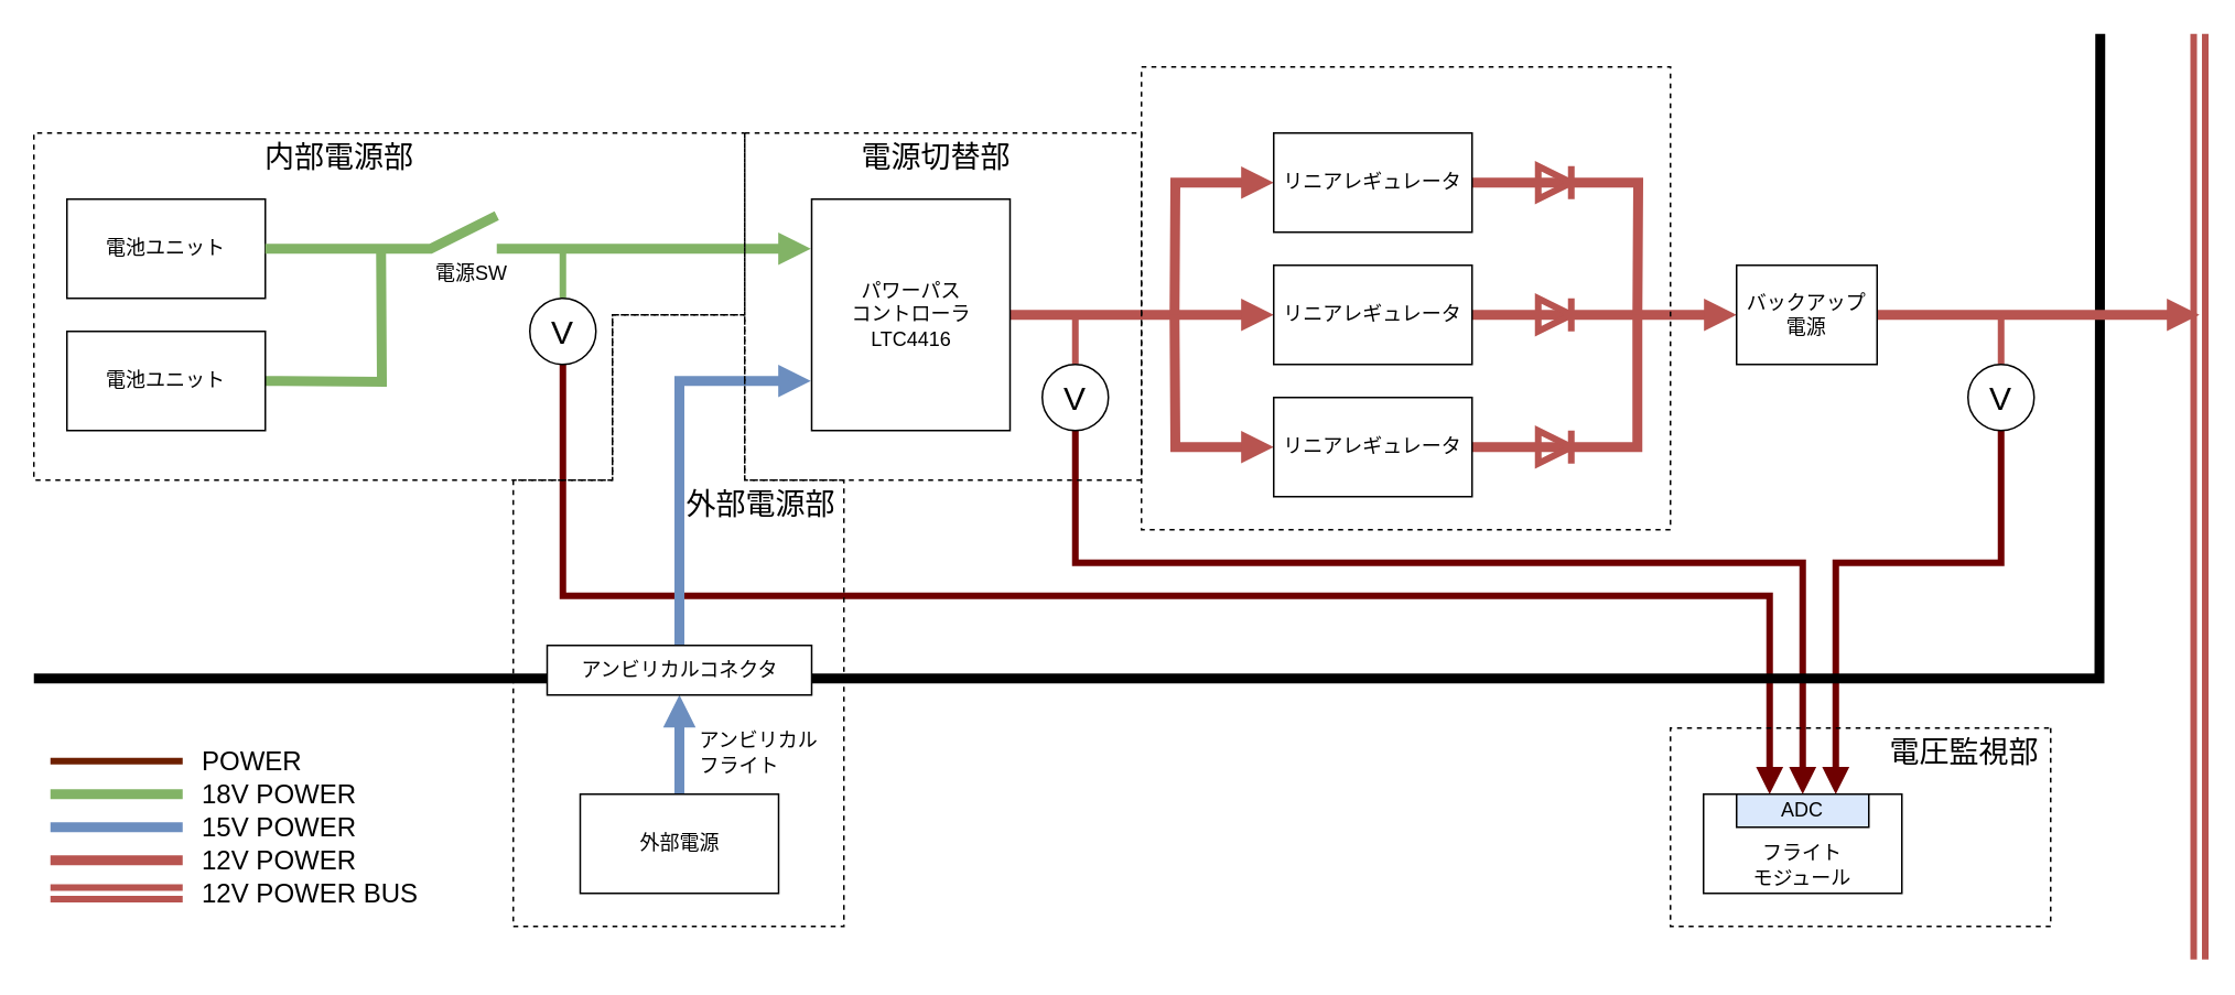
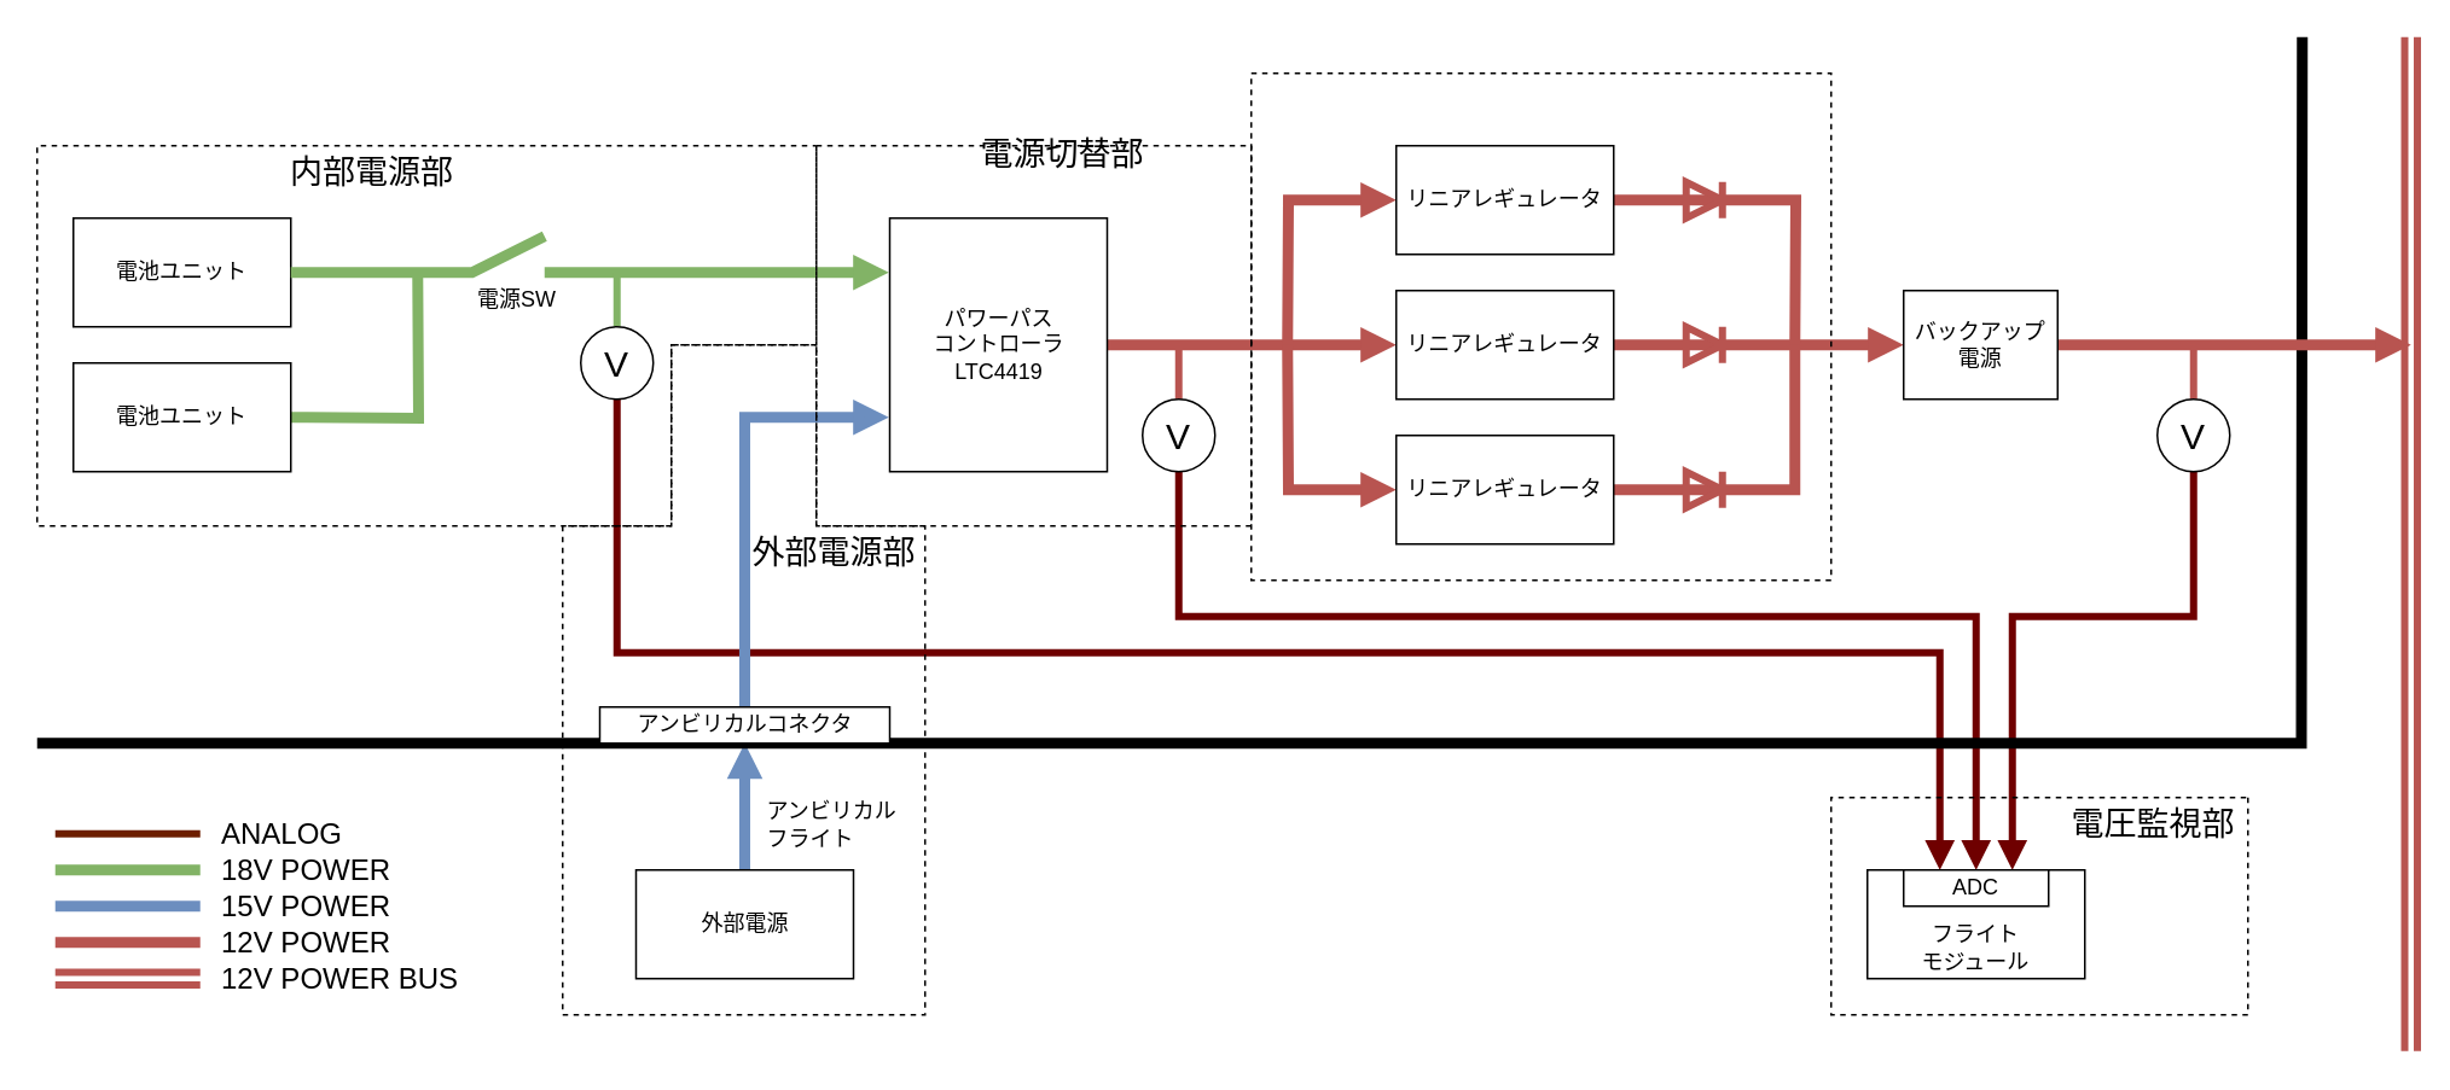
- <mxCell id="48" value="電源切替部" style="text;html=1;strokeColor=none;fillColor=none;align=center;verticalAlign=middle;whiteSpace=wrap;rounded=0;fontSize=18;" vertex="1" parent="1"><mxGeometry x="470.5" y="80" width="190" height="30" as="geometry" /></mxCell>
+ <mxCell id="48" value="電源切替部" style="text;html=1;strokeColor=none;fillColor=none;align=center;verticalAlign=middle;whiteSpace=wrap;rounded=0;fontSize=18;" vertex="1" parent="1"><mxGeometry x="490.5" y="70" width="190" height="30" as="geometry" /></mxCell>
- <mxCell id="16" value="パワーパス&lt;br&gt;コントローラ&lt;br&gt;LTC4416" style="rounded=0;whiteSpace=wrap;html=1;" vertex="1" parent="1"><mxGeometry x="490.5" y="120" width="120" height="140" as="geometry" /></mxCell>
+ <mxCell id="16" value="パワーパス&lt;br&gt;コントローラ&lt;br&gt;LTC4419" style="rounded=0;whiteSpace=wrap;html=1;" vertex="1" parent="1"><mxGeometry x="490.5" y="120" width="120" height="140" as="geometry" /></mxCell>
- <mxCell id="10" value="アンビリカルコネクタ" style="rounded=0;whiteSpace=wrap;html=1;" vertex="1" parent="1"><mxGeometry x="330.5" y="390" width="160" height="30" as="geometry" /></mxCell>
+ <mxCell id="10" value="アンビリカルコネクタ" style="rounded=0;whiteSpace=wrap;html=1;" vertex="1" parent="1"><mxGeometry x="330.5" y="390" width="160" height="20" as="geometry" /></mxCell>
- <mxCell id="57" value="POWER" style="text;html=1;strokeColor=none;fillColor=none;align=left;verticalAlign=middle;whiteSpace=wrap;rounded=0;fontSize=16;" vertex="1" parent="1"><mxGeometry x="120" y="450" width="150" height="20" as="geometry" /></mxCell>
+ <mxCell id="57" value="ANALOG" style="text;html=1;strokeColor=none;fillColor=none;align=left;verticalAlign=middle;whiteSpace=wrap;rounded=0;fontSize=16;" vertex="1" parent="1"><mxGeometry x="120" y="450" width="150" height="20" as="geometry" /></mxCell>
- <mxCell id="30" value="ADC" style="rounded=0;whiteSpace=wrap;html=1;fillColor=#dae8fc;" vertex="1" parent="1"><mxGeometry x="1050" y="480" width="80" height="20" as="geometry" /></mxCell>
+ <mxCell id="30" value="ADC" style="rounded=0;whiteSpace=wrap;html=1;" vertex="1" parent="1"><mxGeometry x="1050" y="480" width="80" height="20" as="geometry" /></mxCell>
